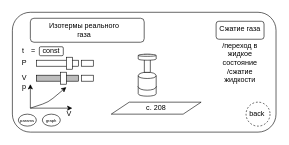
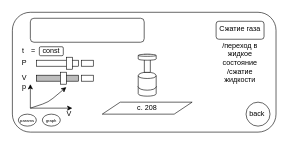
- <mxCell id="5" value="Изотермы реального газа" style="text;html=1;strokeColor=none;fillColor=none;align=center;verticalAlign=middle;whiteSpace=wrap;rounded=0;" vertex="1" parent="3"><mxGeometry x="20" y="10" width="140" height="20" as="geometry" /></mxCell>
- <mxCell id="6" value="c. 208" style="shape=parallelogram;perimeter=parallelogramPerimeter;whiteSpace=wrap;html=1;" vertex="1" parent="1"><mxGeometry x="185" y="170" width="150" height="20" as="geometry" /></mxCell>
+ <mxCell id="6" value="c. 208" style="shape=parallelogram;perimeter=parallelogramPerimeter;whiteSpace=wrap;html=1;" vertex="1" parent="1"><mxGeometry x="170" y="170" width="150" height="20" as="geometry" /></mxCell>
- <mxCell id="9" value="back&amp;nbsp;" style="ellipse;whiteSpace=wrap;html=1;dashed=1;" vertex="1" parent="1"><mxGeometry x="410" y="170" width="40" height="40" as="geometry" /></mxCell>
+ <mxCell id="9" value="back&amp;nbsp;" style="ellipse;whiteSpace=wrap;html=1;" vertex="1" parent="1"><mxGeometry x="410" y="170" width="40" height="40" as="geometry" /></mxCell>
